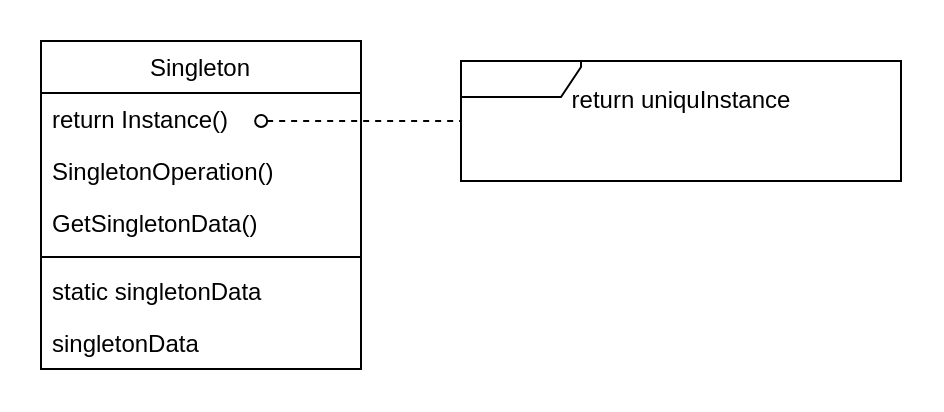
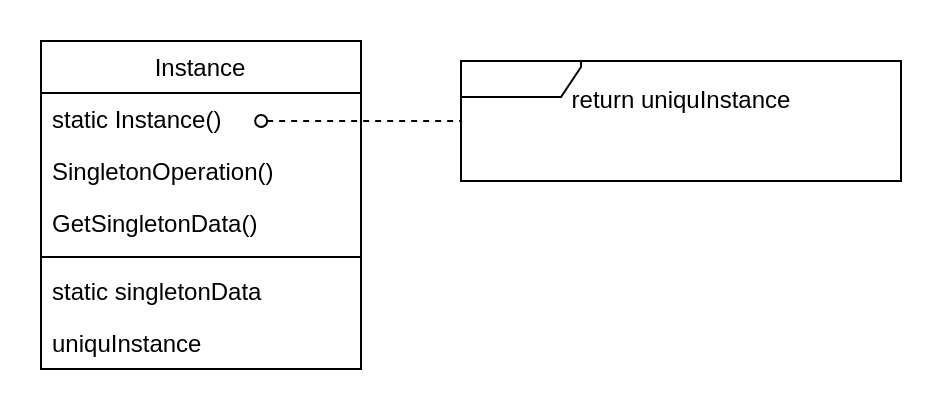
- <mxCell id="2" value="Singleton" style="swimlane;fontStyle=0;align=center;verticalAlign=top;childLayout=stackLayout;horizontal=1;startSize=26;horizontalStack=0;resizeParent=1;resizeParentMax=0;resizeLast=0;collapsible=1;marginBottom=0;" vertex="1" parent="1"><mxGeometry x="20" y="20" width="160" height="164" as="geometry" /></mxCell>
+ <mxCell id="2" value="Instance" style="swimlane;fontStyle=0;align=center;verticalAlign=top;childLayout=stackLayout;horizontal=1;startSize=26;horizontalStack=0;resizeParent=1;resizeParentMax=0;resizeLast=0;collapsible=1;marginBottom=0;" vertex="1" parent="1"><mxGeometry x="20" y="20" width="160" height="164" as="geometry" /></mxCell>
- <mxCell id="3" value="return Instance()" style="text;strokeColor=none;fillColor=none;align=left;verticalAlign=top;spacingLeft=4;spacingRight=4;overflow=hidden;rotatable=0;points=[[0,0.5],[1,0.5]];portConstraint=eastwest;" vertex="1" parent="2"><mxGeometry y="26" width="160" height="26" as="geometry" /></mxCell>
+ <mxCell id="3" value="static Instance()" style="text;strokeColor=none;fillColor=none;align=left;verticalAlign=top;spacingLeft=4;spacingRight=4;overflow=hidden;rotatable=0;points=[[0,0.5],[1,0.5]];portConstraint=eastwest;" vertex="1" parent="2"><mxGeometry y="26" width="160" height="26" as="geometry" /></mxCell>
- <mxCell id="8" value="singletonData" style="text;strokeColor=none;fillColor=none;align=left;verticalAlign=top;spacingLeft=4;spacingRight=4;overflow=hidden;rotatable=0;points=[[0,0.5],[1,0.5]];portConstraint=eastwest;" vertex="1" parent="2"><mxGeometry y="138" width="160" height="26" as="geometry" /></mxCell>
+ <mxCell id="8" value="uniquInstance" style="text;strokeColor=none;fillColor=none;align=left;verticalAlign=top;spacingLeft=4;spacingRight=4;overflow=hidden;rotatable=0;points=[[0,0.5],[1,0.5]];portConstraint=eastwest;" vertex="1" parent="2"><mxGeometry y="138" width="160" height="26" as="geometry" /></mxCell>
